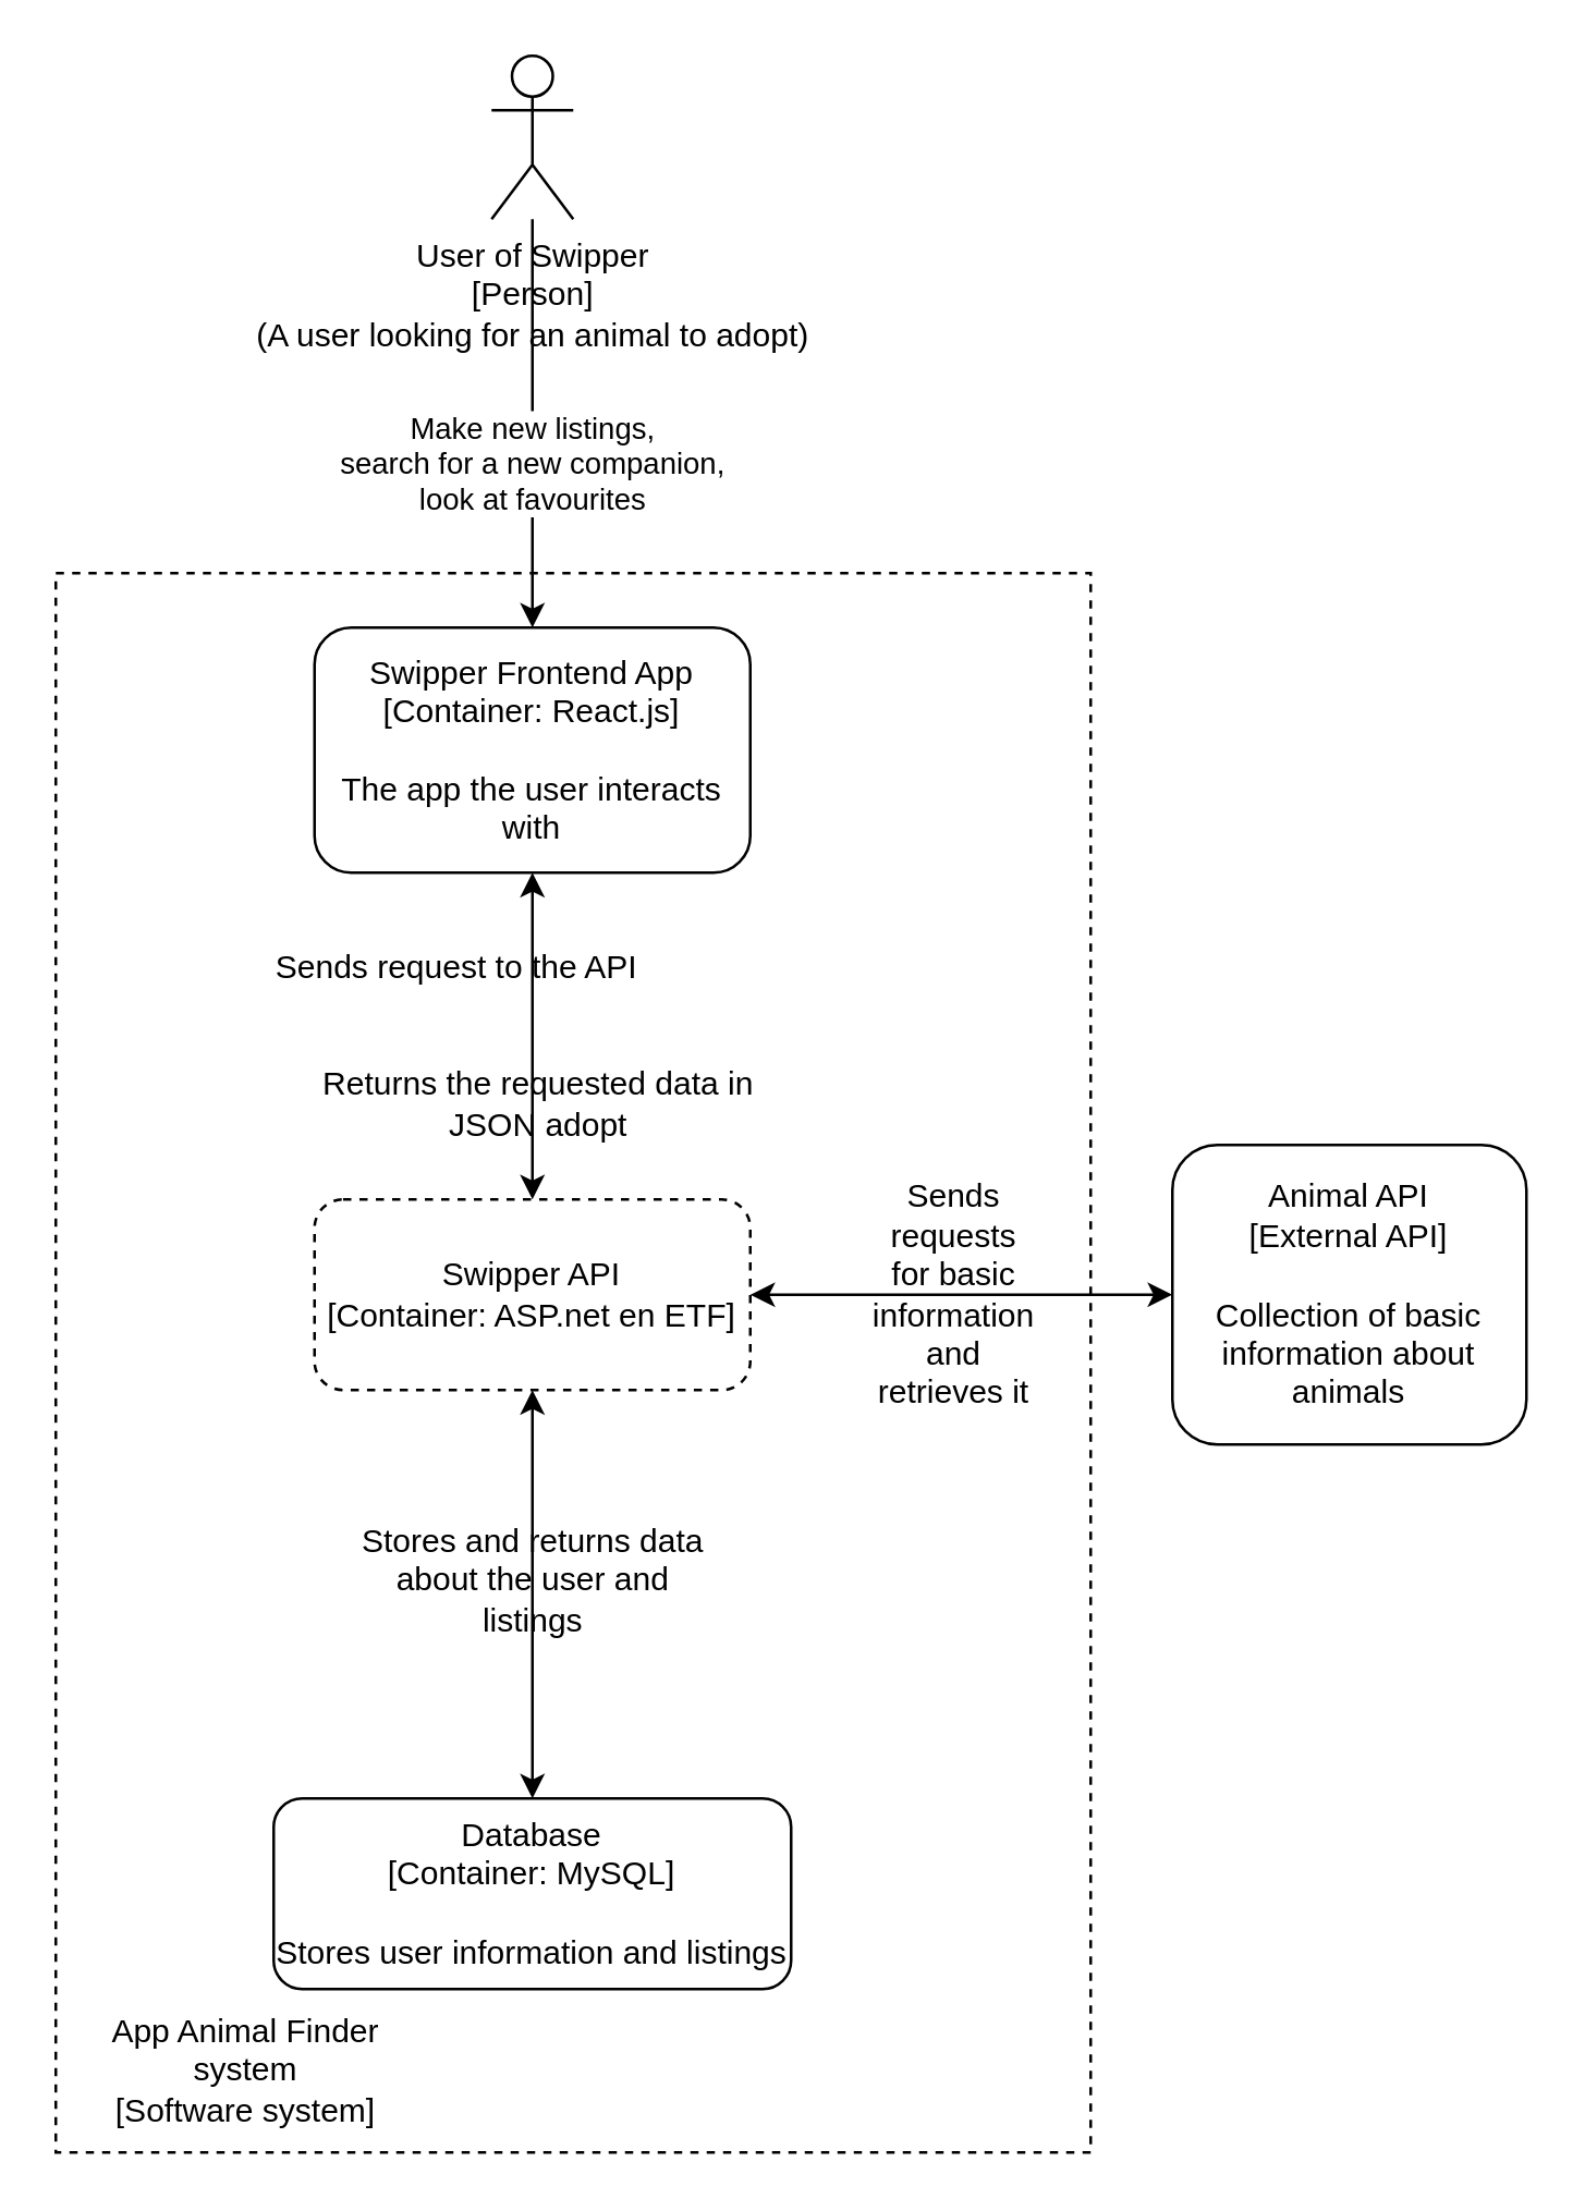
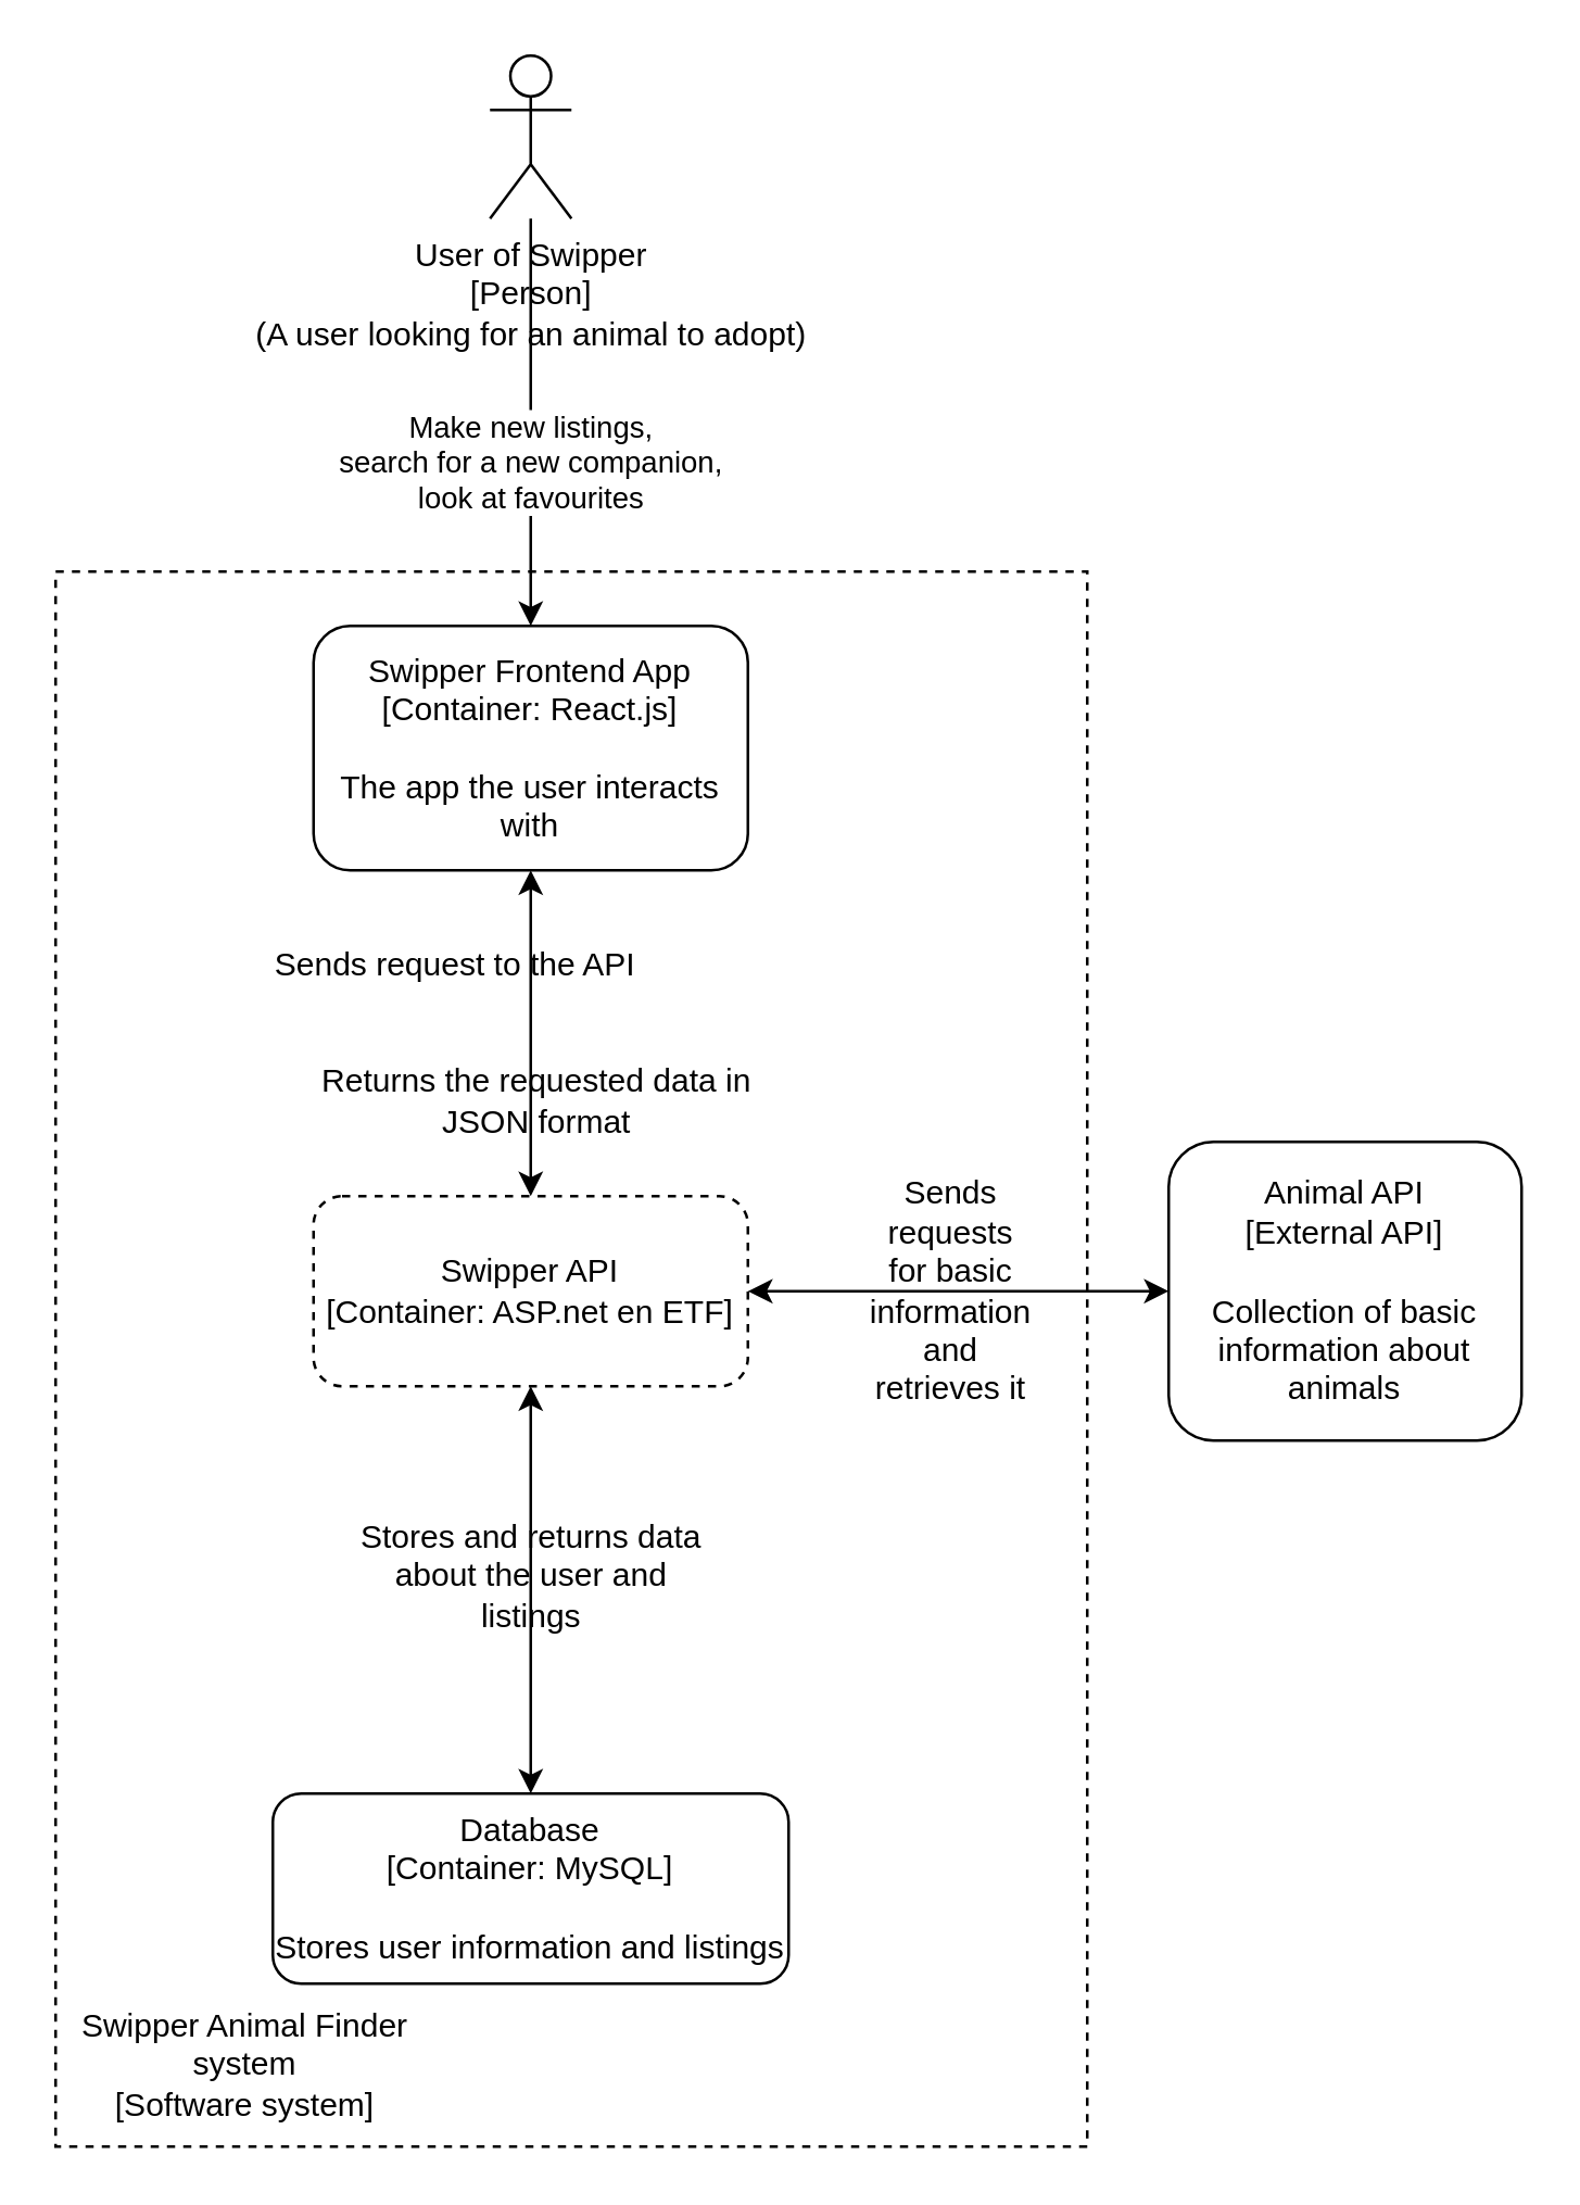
- <mxCell id="13" value="Returns the requested data in JSON adopt" style="text;html=1;strokeColor=none;fillColor=none;align=center;verticalAlign=middle;whiteSpace=wrap;rounded=0;" vertex="1" parent="1"><mxGeometry x="115" y="390" width="165" height="30" as="geometry" /></mxCell>
+ <mxCell id="13" value="Returns the requested data in JSON format" style="text;html=1;strokeColor=none;fillColor=none;align=center;verticalAlign=middle;whiteSpace=wrap;rounded=0;" vertex="1" parent="1"><mxGeometry x="115" y="390" width="165" height="30" as="geometry" /></mxCell>
- <mxCell id="16" value="App Animal Finder system&lt;br&gt;[Software system]" style="text;html=1;strokeColor=none;fillColor=none;align=center;verticalAlign=middle;whiteSpace=wrap;rounded=0;" vertex="1" parent="1"><mxGeometry x="20" y="730" width="140" height="60" as="geometry" /></mxCell>
+ <mxCell id="16" value="Swipper Animal Finder system&lt;br&gt;[Software system]" style="text;html=1;strokeColor=none;fillColor=none;align=center;verticalAlign=middle;whiteSpace=wrap;rounded=0;" vertex="1" parent="1"><mxGeometry x="20" y="730" width="140" height="60" as="geometry" /></mxCell>
